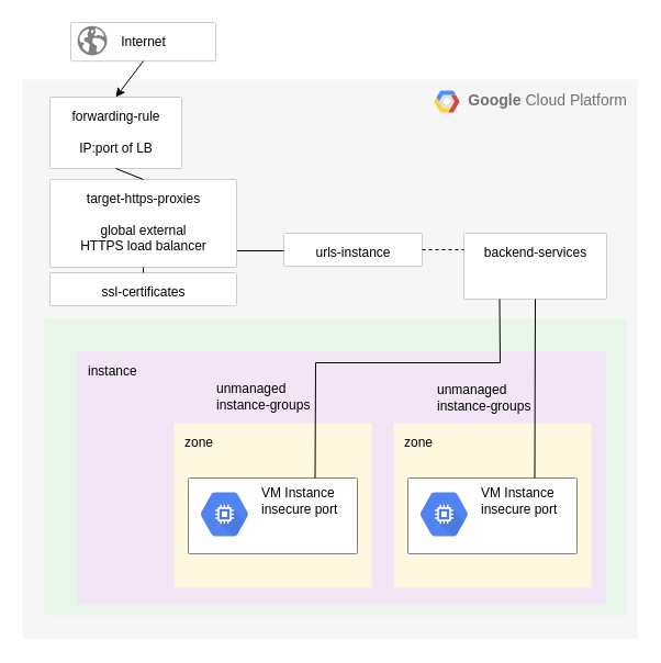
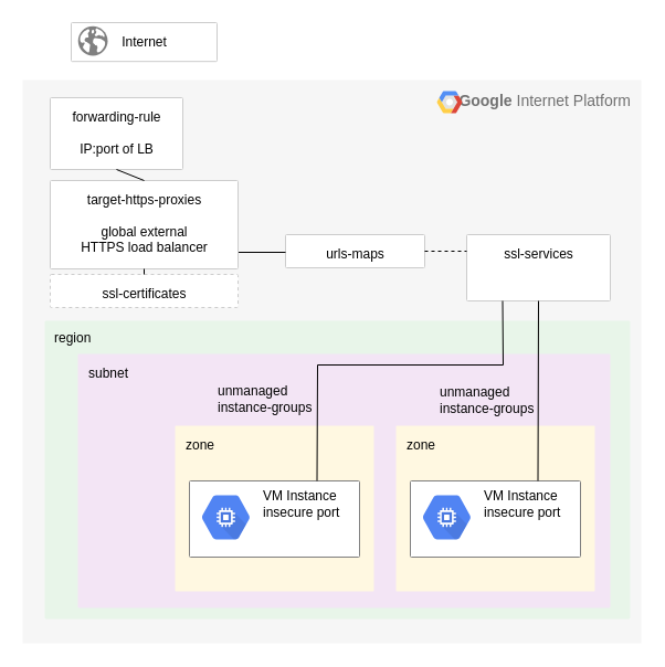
- <mxCell id="31" value="" style="endArrow=classic;html=1;rounded=0;exitX=0.5;exitY=1;exitDx=0;exitDy=0;exitPerimeter=0;entryX=0.5;entryY=0;entryDx=0;entryDy=0;entryPerimeter=0;" edge="1" parent="1" source="29" target="27"><mxGeometry width="50" height="50" relative="1" as="geometry"><mxPoint x="310" y="328" as="sourcePoint" /><mxPoint x="360" y="278" as="targetPoint" /></mxGeometry></mxCell>
- <mxCell id="2" value="&lt;b&gt;Google &lt;/b&gt;Cloud Platform" style="fillColor=#F6F6F6;strokeColor=none;shadow=0;gradientColor=none;fontSize=14;align=right;spacing=10;fontColor=#717171;9E9E9E;verticalAlign=top;spacingTop=-4;fontStyle=0;spacingLeft=40;html=1;container=0;" vertex="1" parent="1"><mxGeometry x="20" y="72" width="560" height="510" as="geometry" /></mxCell>
+ <mxCell id="2" value="&lt;b&gt;Google &lt;/b&gt;Internet Platform" style="fillColor=#F6F6F6;strokeColor=none;shadow=0;gradientColor=none;fontSize=14;align=right;spacing=10;fontColor=#717171;9E9E9E;verticalAlign=top;spacingTop=-4;fontStyle=0;spacingLeft=40;html=1;container=0;" vertex="1" parent="1"><mxGeometry x="20" y="72" width="560" height="510" as="geometry" /></mxCell>
- <mxCell id="18" value="&lt;div&gt;urls-instance&lt;/div&gt;" style="sketch=0;points=[[0,0,0],[0.25,0,0],[0.5,0,0],[0.75,0,0],[1,0,0],[1,0.25,0],[1,0.5,0],[1,0.75,0],[1,1,0],[0.75,1,0],[0.5,1,0],[0.25,1,0],[0,1,0],[0,0.75,0],[0,0.5,0],[0,0.25,0]];rounded=1;absoluteArcSize=1;arcSize=2;html=1;strokeColor=#CCCCCC;gradientColor=none;shadow=0;dashed=0;fontSize=12;fontColor=#000000;align=center;verticalAlign=top;spacing=10;spacingTop=-4;fillColor=#FFFFFF;strokeWidth=1;" parent="1" vertex="1"><mxGeometry x="258" y="212" width="126" height="30" as="geometry" /></mxCell>
+ <mxCell id="18" value="&lt;div&gt;urls-maps&lt;/div&gt;" style="sketch=0;points=[[0,0,0],[0.25,0,0],[0.5,0,0],[0.75,0,0],[1,0,0],[1,0.25,0],[1,0.5,0],[1,0.75,0],[1,1,0],[0.75,1,0],[0.5,1,0],[0.25,1,0],[0,1,0],[0,0.75,0],[0,0.5,0],[0,0.25,0]];rounded=1;absoluteArcSize=1;arcSize=2;html=1;strokeColor=#CCCCCC;gradientColor=none;shadow=0;dashed=0;fontSize=12;fontColor=#000000;align=center;verticalAlign=top;spacing=10;spacingTop=-4;fillColor=#FFFFFF;strokeWidth=1;" parent="1" vertex="1"><mxGeometry x="258" y="212" width="126" height="30" as="geometry" /></mxCell>
- <mxCell id="17" value="backend-services" style="sketch=0;points=[[0,0,0],[0.25,0,0],[0.5,0,0],[0.75,0,0],[1,0,0],[1,0.25,0],[1,0.5,0],[1,0.75,0],[1,1,0],[0.75,1,0],[0.5,1,0],[0.25,1,0],[0,1,0],[0,0.75,0],[0,0.5,0],[0,0.25,0]];rounded=1;absoluteArcSize=1;arcSize=2;html=1;strokeColor=#CCCCCC;gradientColor=none;shadow=0;dashed=0;fontSize=12;fontColor=#000000;align=center;verticalAlign=top;spacing=10;spacingTop=-4;fillColor=#FFFFFF;strokeWidth=1;" parent="1" vertex="1"><mxGeometry x="422" y="212" width="130" height="60" as="geometry" /></mxCell>
+ <mxCell id="17" value="ssl-services" style="sketch=0;points=[[0,0,0],[0.25,0,0],[0.5,0,0],[0.75,0,0],[1,0,0],[1,0.25,0],[1,0.5,0],[1,0.75,0],[1,1,0],[0.75,1,0],[0.5,1,0],[0.25,1,0],[0,1,0],[0,0.75,0],[0,0.5,0],[0,0.25,0]];rounded=1;absoluteArcSize=1;arcSize=2;html=1;strokeColor=#CCCCCC;gradientColor=none;shadow=0;dashed=0;fontSize=12;fontColor=#000000;align=center;verticalAlign=top;spacing=10;spacingTop=-4;fillColor=#FFFFFF;strokeWidth=1;" parent="1" vertex="1"><mxGeometry x="422" y="212" width="130" height="60" as="geometry" /></mxCell>
- <mxCell id="7" value="ssl-certificates" style="sketch=0;points=[[0,0,0],[0.25,0,0],[0.5,0,0],[0.75,0,0],[1,0,0],[1,0.25,0],[1,0.5,0],[1,0.75,0],[1,1,0],[0.75,1,0],[0.5,1,0],[0.25,1,0],[0,1,0],[0,0.75,0],[0,0.5,0],[0,0.25,0]];rounded=1;absoluteArcSize=1;arcSize=2;html=1;strokeColor=#CCCCCC;gradientColor=none;shadow=0;dashed=0;fontSize=12;fontColor=#000000;align=center;verticalAlign=top;spacing=10;spacingTop=-4;fillColor=#FFFFFF;strokeWidth=1;" parent="1" vertex="1"><mxGeometry x="45" y="248" width="170" height="30" as="geometry" /></mxCell>
+ <mxCell id="7" value="ssl-certificates" style="sketch=0;points=[[0,0,0],[0.25,0,0],[0.5,0,0],[0.75,0,0],[1,0,0],[1,0.25,0],[1,0.5,0],[1,0.75,0],[1,1,0],[0.75,1,0],[0.5,1,0],[0.25,1,0],[0,1,0],[0,0.75,0],[0,0.5,0],[0,0.25,0]];rounded=1;absoluteArcSize=1;arcSize=2;html=1;strokeColor=#CCCCCC;gradientColor=none;shadow=0;dashed=1;fontSize=12;fontColor=#000000;align=center;verticalAlign=top;spacing=10;spacingTop=-4;fillColor=#FFFFFF;strokeWidth=1;" parent="1" vertex="1"><mxGeometry x="45" y="248" width="170" height="30" as="geometry" /></mxCell>
+ <mxCell id="6" value="&lt;div align=&quot;left&quot;&gt;region&lt;/div&gt;" style="text;html=1;resizable=0;autosize=1;align=left;verticalAlign=middle;points=[];fillColor=none;strokeColor=none;rounded=0;" parent="1" vertex="1"><mxGeometry x="47" y="296" width="50" height="20" as="geometry" /></mxCell>
- <mxCell id="4" value="instance" style="sketch=0;points=[[0,0,0],[0.25,0,0],[0.5,0,0],[0.75,0,0],[1,0,0],[1,0.25,0],[1,0.5,0],[1,0.75,0],[1,1,0],[0.75,1,0],[0.5,1,0],[0.25,1,0],[0,1,0],[0,0.75,0],[0,0.5,0],[0,0.25,0]];rounded=1;absoluteArcSize=1;arcSize=2;html=1;strokeColor=none;gradientColor=none;shadow=0;dashed=0;fontSize=12;fontColor=#000000;align=left;verticalAlign=top;spacing=10;spacingTop=-4;fillColor=#F3E5F5;" parent="1" vertex="1"><mxGeometry x="70" y="320" width="482" height="230" as="geometry" /></mxCell>
+ <mxCell id="4" value="subnet" style="sketch=0;points=[[0,0,0],[0.25,0,0],[0.5,0,0],[0.75,0,0],[1,0,0],[1,0.25,0],[1,0.5,0],[1,0.75,0],[1,1,0],[0.75,1,0],[0.5,1,0],[0.25,1,0],[0,1,0],[0,0.75,0],[0,0.5,0],[0,0.25,0]];rounded=1;absoluteArcSize=1;arcSize=2;html=1;strokeColor=none;gradientColor=none;shadow=0;dashed=0;fontSize=12;fontColor=#000000;align=left;verticalAlign=top;spacing=10;spacingTop=-4;fillColor=#F3E5F5;" parent="1" vertex="1"><mxGeometry x="70" y="320" width="482" height="230" as="geometry" /></mxCell>
